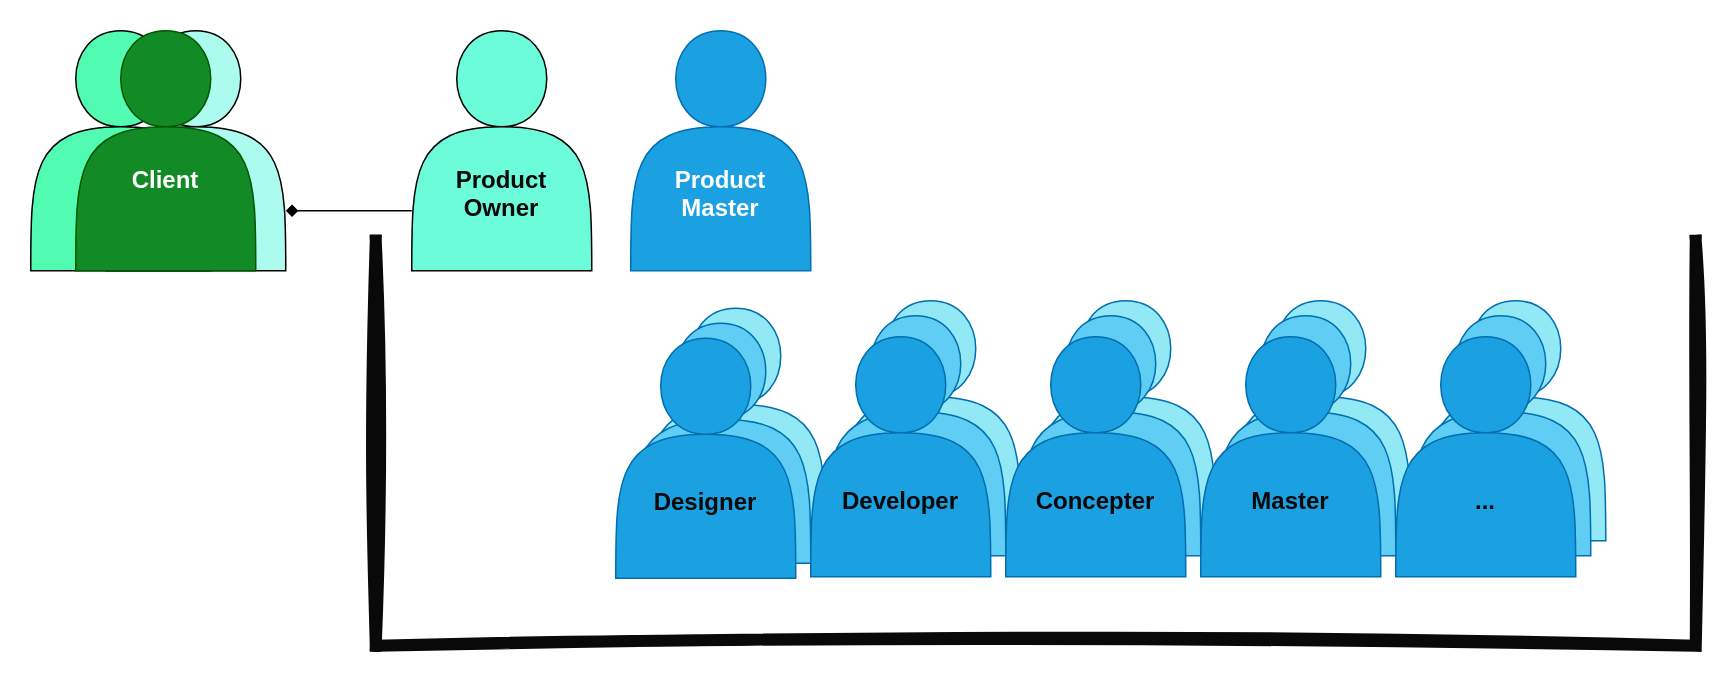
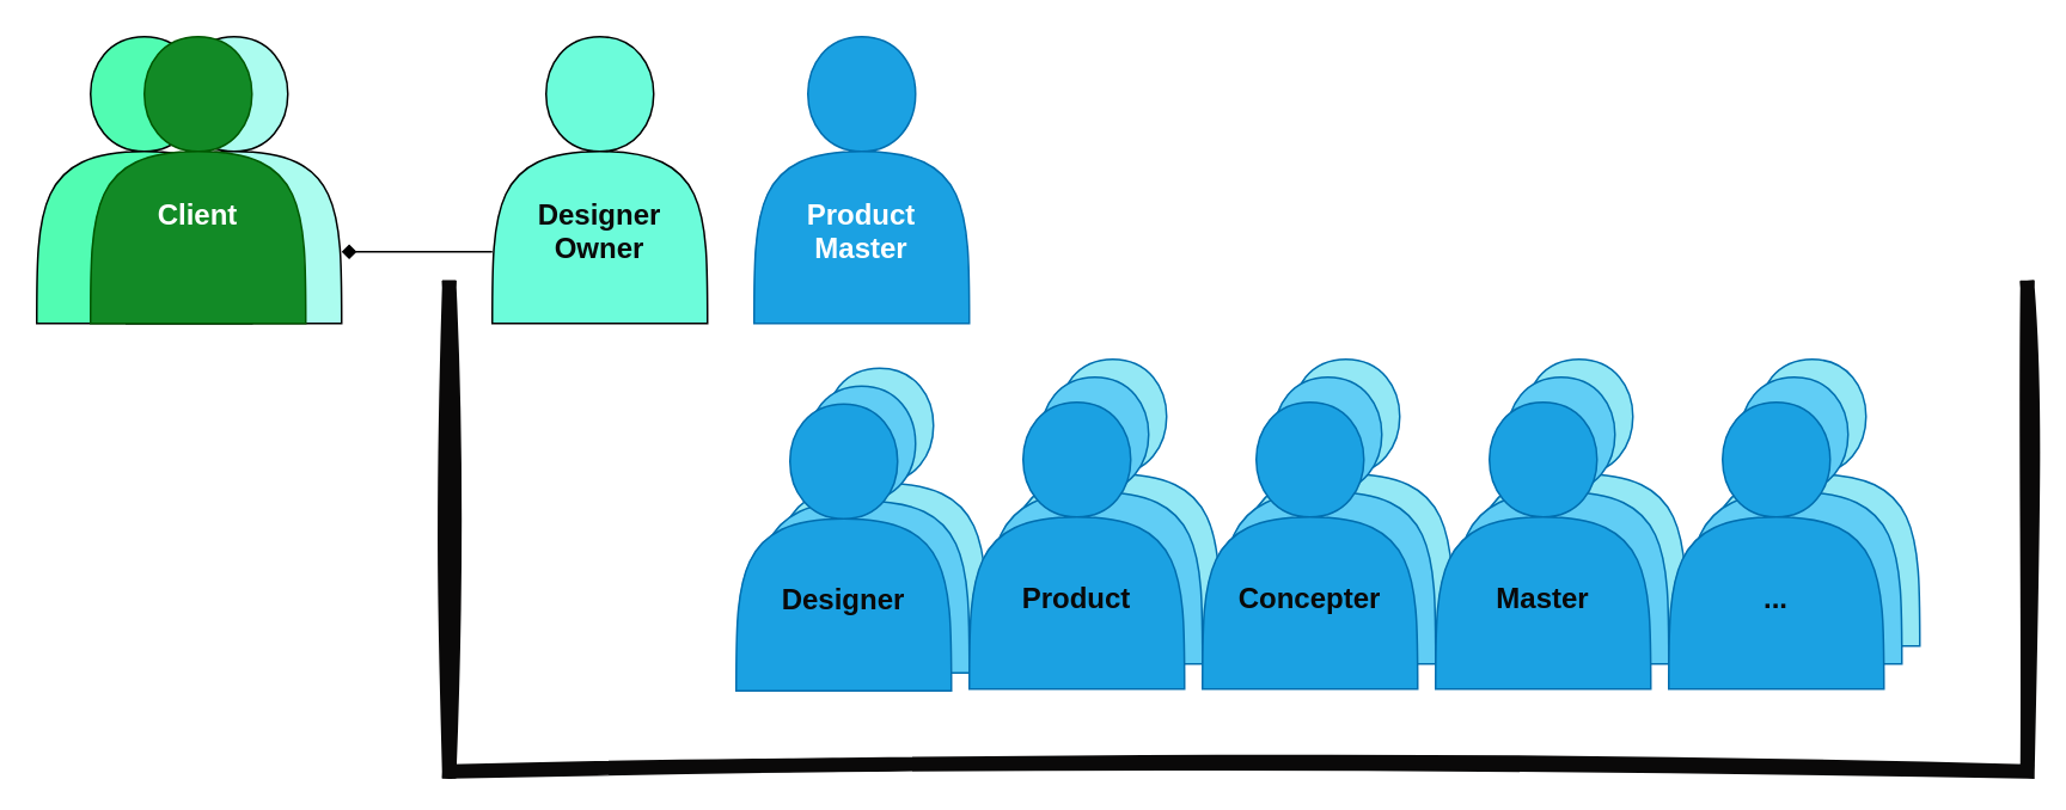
- <mxCell id="5" value="&lt;br style=&quot;font-size: 16px&quot;&gt;&lt;br style=&quot;font-size: 16px&quot;&gt;&lt;br style=&quot;font-size: 16px&quot;&gt;Product &lt;br&gt;Owner" style="shape=actor;whiteSpace=wrap;html=1;fontSize=16;fontColor=#0A0909;fillColor=#6CFCDA;gradientColor=none;fontStyle=1;fontFamily=Helvetica;" parent="1" vertex="1"><mxGeometry x="274" y="20" width="120" height="160" as="geometry" /></mxCell>
+ <mxCell id="5" value="&lt;br style=&quot;font-size: 16px&quot;&gt;&lt;br style=&quot;font-size: 16px&quot;&gt;&lt;br style=&quot;font-size: 16px&quot;&gt;Designer &lt;br&gt;Owner" style="shape=actor;whiteSpace=wrap;html=1;fontSize=16;fontColor=#0A0909;fillColor=#6CFCDA;gradientColor=none;fontStyle=1;fontFamily=Helvetica;" parent="1" vertex="1"><mxGeometry x="274" y="20" width="120" height="160" as="geometry" /></mxCell>
- <mxCell id="16" value="&lt;br style=&quot;font-size: 16px&quot;&gt;&lt;br style=&quot;font-size: 16px&quot;&gt;&lt;br style=&quot;font-size: 16px&quot;&gt;Developer" style="shape=actor;whiteSpace=wrap;html=1;fontSize=16;fontColor=#0A0909;fillColor=#1ba1e2;strokeColor=#006EAF;fontStyle=1;fontFamily=Helvetica;" parent="1" vertex="1"><mxGeometry x="540" y="224" width="120" height="160" as="geometry" /></mxCell>
+ <mxCell id="16" value="&lt;br style=&quot;font-size: 16px&quot;&gt;&lt;br style=&quot;font-size: 16px&quot;&gt;&lt;br style=&quot;font-size: 16px&quot;&gt;Product" style="shape=actor;whiteSpace=wrap;html=1;fontSize=16;fontColor=#0A0909;fillColor=#1ba1e2;strokeColor=#006EAF;fontStyle=1;fontFamily=Helvetica;" parent="1" vertex="1"><mxGeometry x="540" y="224" width="120" height="160" as="geometry" /></mxCell>
